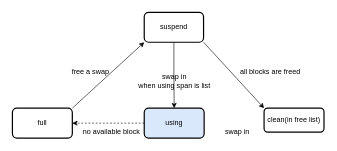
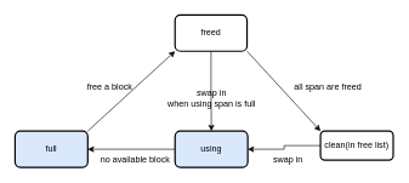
- <mxCell id="5" value="suspend" style="rounded=1;whiteSpace=wrap;html=1;strokeWidth=2;" vertex="1" parent="1"><mxGeometry x="240" y="20" width="99" height="50" as="geometry" /></mxCell>
+ <mxCell id="5" value="freed" style="rounded=1;whiteSpace=wrap;html=1;strokeWidth=2;" vertex="1" parent="1"><mxGeometry x="240" y="20" width="99" height="50" as="geometry" /></mxCell>
- <mxCell id="13" value="free a swap" style="text;html=1;align=center;verticalAlign=middle;resizable=0;points=[];autosize=1;strokeColor=none;fillColor=none;" vertex="1" parent="1"><mxGeometry x="110" y="110" width="80" height="20" as="geometry" /></mxCell>
+ <mxCell id="13" value="free a block" style="text;html=1;align=center;verticalAlign=middle;resizable=0;points=[];autosize=1;strokeColor=none;fillColor=none;" vertex="1" parent="1"><mxGeometry x="110" y="110" width="80" height="20" as="geometry" /></mxCell>
- <mxCell id="11" value="all blocks are freed" style="text;html=1;align=center;verticalAlign=middle;resizable=0;points=[];autosize=1;strokeColor=none;fillColor=none;" vertex="1" parent="1"><mxGeometry x="390" y="110" width="120" height="20" as="geometry" /></mxCell>
+ <mxCell id="11" value="all span are freed" style="text;html=1;align=center;verticalAlign=middle;resizable=0;points=[];autosize=1;strokeColor=none;fillColor=none;" vertex="1" parent="1"><mxGeometry x="390" y="110" width="120" height="20" as="geometry" /></mxCell>
- <mxCell id="10" value="swap in&lt;br&gt;when using span is list" style="text;html=1;align=center;verticalAlign=middle;resizable=0;points=[];autosize=1;strokeColor=none;fillColor=none;" vertex="1" parent="1"><mxGeometry x="220" y="120" width="140" height="30" as="geometry" /></mxCell>
+ <mxCell id="10" value="swap in&lt;br&gt;when using span is full" style="text;html=1;align=center;verticalAlign=middle;resizable=0;points=[];autosize=1;strokeColor=none;fillColor=none;" vertex="1" parent="1"><mxGeometry x="220" y="120" width="140" height="30" as="geometry" /></mxCell>
+ <mxCell id="7" style="edgeStyle=orthogonalEdgeStyle;rounded=0;orthogonalLoop=1;jettySize=auto;html=1;exitX=0;exitY=0.5;exitDx=0;exitDy=0;entryX=1;entryY=0.5;entryDx=0;entryDy=0;" edge="1" parent="1" source="8" target="3"><mxGeometry relative="1" as="geometry" /></mxCell>
- <mxCell id="6" value="full" style="rounded=1;whiteSpace=wrap;html=1;strokeWidth=2;" vertex="1" parent="1"><mxGeometry x="20" y="180" width="100" height="50" as="geometry" /></mxCell>
+ <mxCell id="6" value="full" style="rounded=1;whiteSpace=wrap;html=1;strokeWidth=2;fillColor=#dae8fc;" vertex="1" parent="1"><mxGeometry x="20" y="180" width="100" height="50" as="geometry" /></mxCell>
- <mxCell id="2" style="edgeStyle=orthogonalEdgeStyle;rounded=0;orthogonalLoop=1;jettySize=auto;html=1;exitX=0;exitY=0.5;exitDx=0;exitDy=0;entryX=1;entryY=0.5;entryDx=0;entryDy=0;dashed=1;" edge="1" parent="1" source="3" target="6"><mxGeometry relative="1" as="geometry" /></mxCell>
+ <mxCell id="2" style="edgeStyle=orthogonalEdgeStyle;rounded=0;orthogonalLoop=1;jettySize=auto;html=1;exitX=0;exitY=0.5;exitDx=0;exitDy=0;entryX=1;entryY=0.5;entryDx=0;entryDy=0;" edge="1" parent="1" source="3" target="6"><mxGeometry relative="1" as="geometry" /></mxCell>
